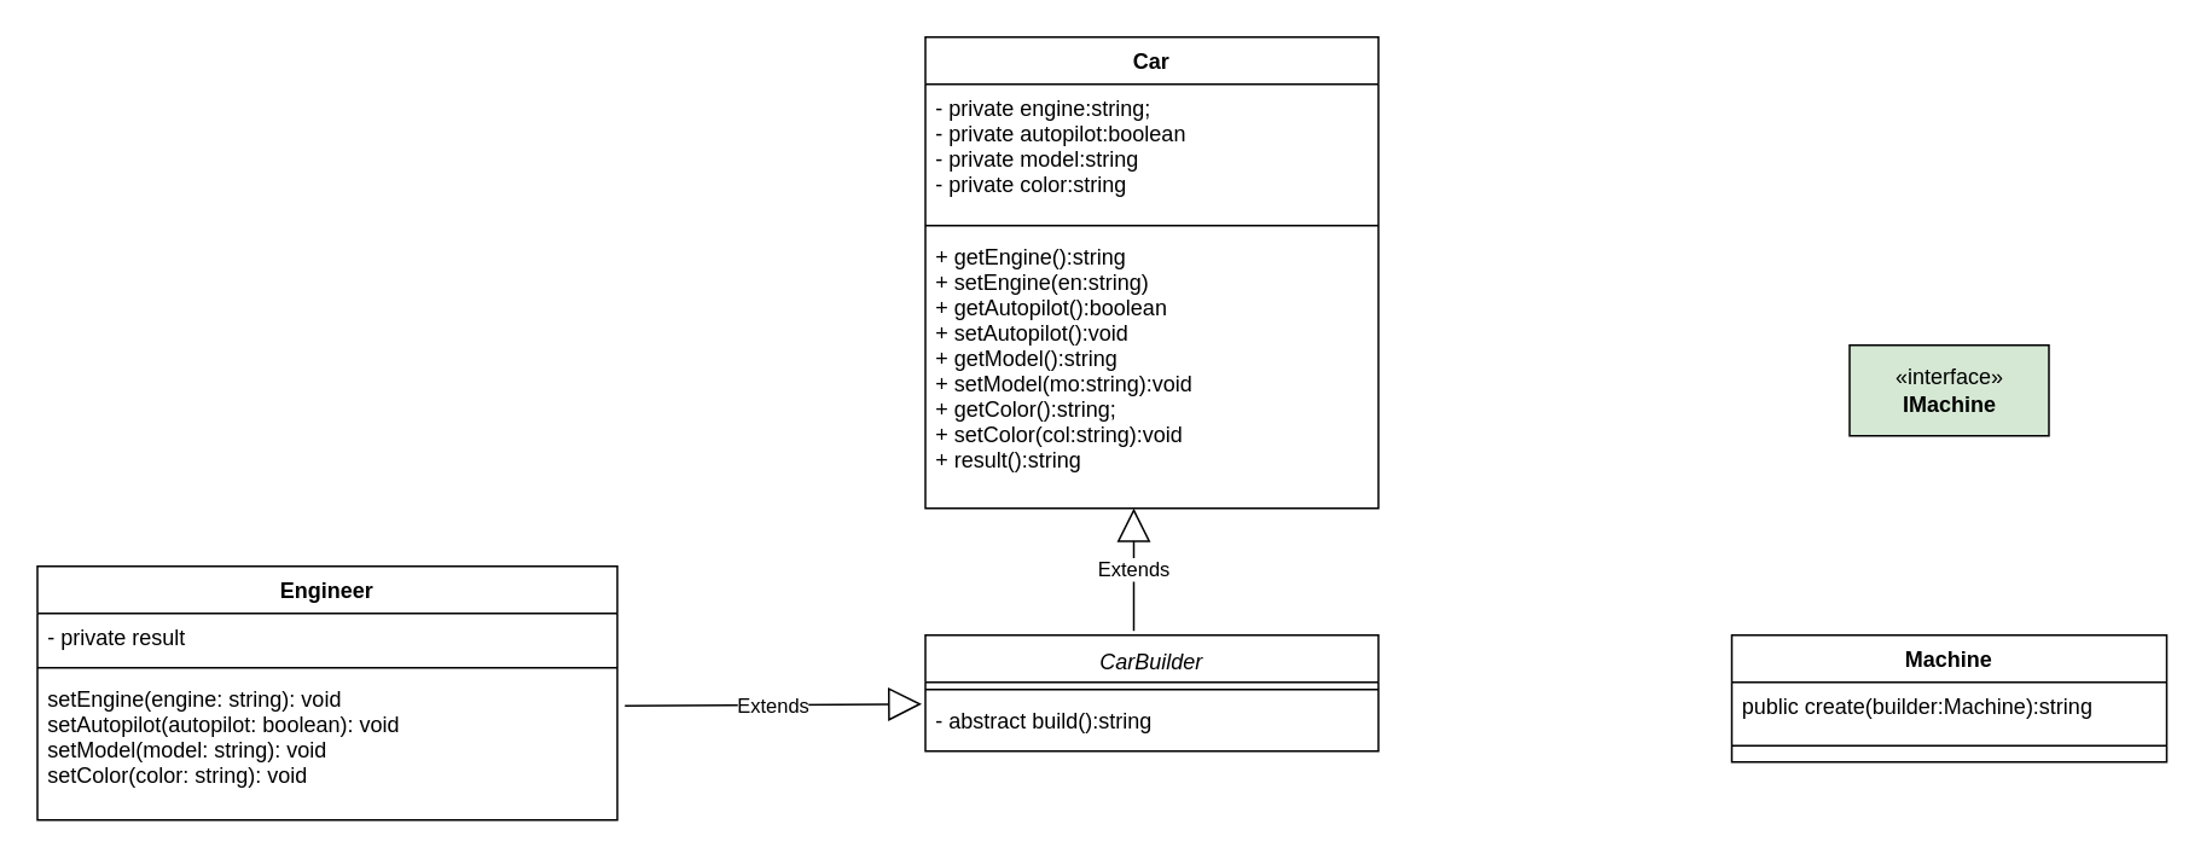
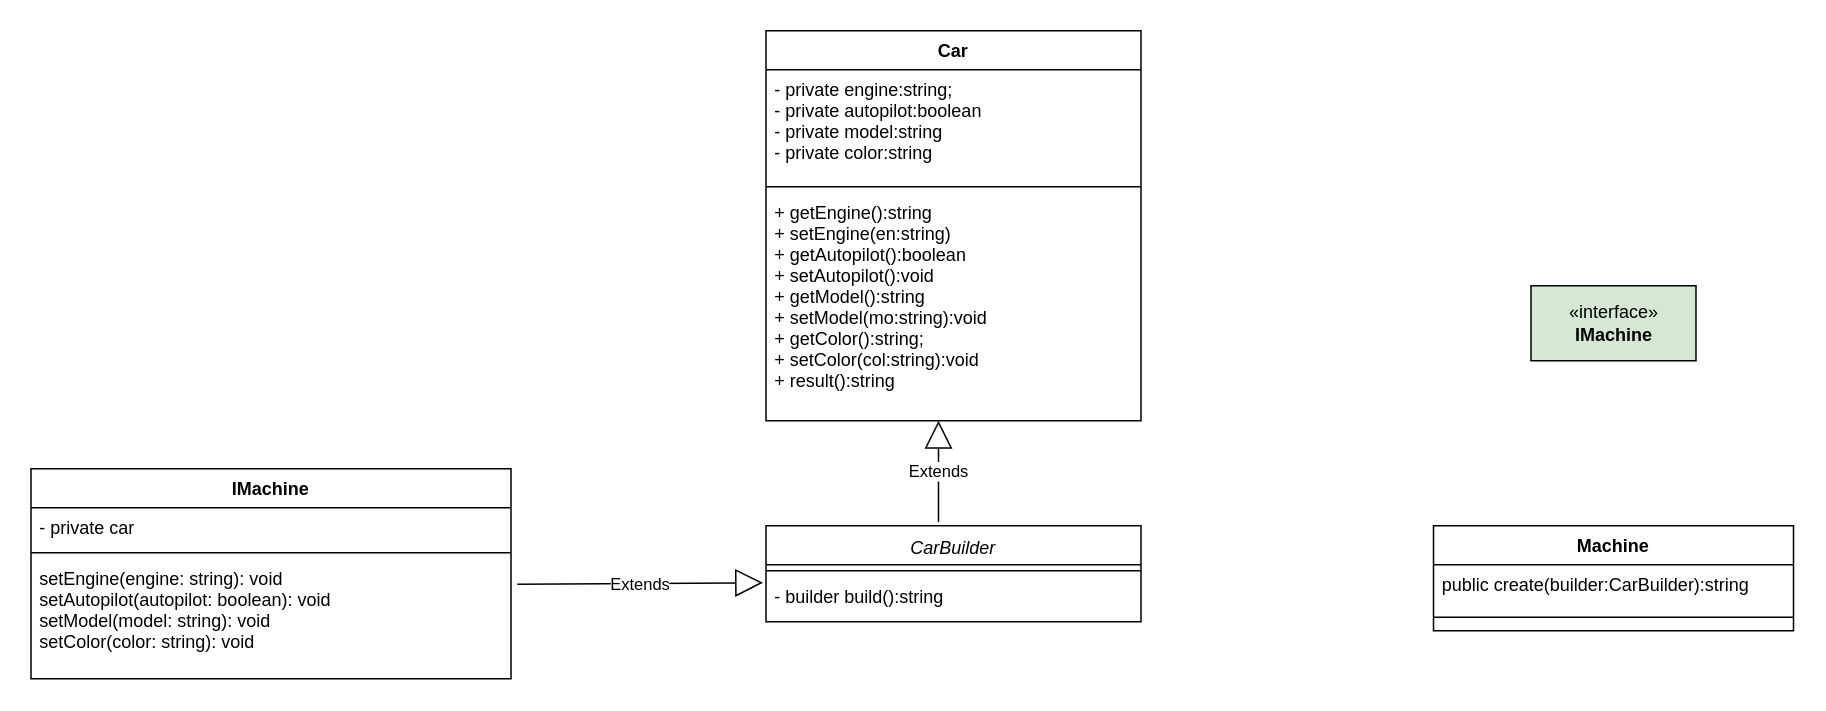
- <mxCell id="11" value="Engineer" style="swimlane;fontStyle=1;align=center;verticalAlign=top;childLayout=stackLayout;horizontal=1;startSize=26;horizontalStack=0;resizeParent=1;resizeParentMax=0;resizeLast=0;collapsible=1;marginBottom=0;" vertex="1" parent="1"><mxGeometry x="20" y="312" width="320" height="140" as="geometry" /></mxCell>
+ <mxCell id="11" value="IMachine" style="swimlane;fontStyle=1;align=center;verticalAlign=top;childLayout=stackLayout;horizontal=1;startSize=26;horizontalStack=0;resizeParent=1;resizeParentMax=0;resizeLast=0;collapsible=1;marginBottom=0;" vertex="1" parent="1"><mxGeometry x="20" y="312" width="320" height="140" as="geometry" /></mxCell>
- <mxCell id="12" value="- private result" style="text;strokeColor=none;fillColor=none;align=left;verticalAlign=top;spacingLeft=4;spacingRight=4;overflow=hidden;rotatable=0;points=[[0,0.5],[1,0.5]];portConstraint=eastwest;" vertex="1" parent="11"><mxGeometry y="26" width="320" height="26" as="geometry" /></mxCell>
+ <mxCell id="12" value="- private car" style="text;strokeColor=none;fillColor=none;align=left;verticalAlign=top;spacingLeft=4;spacingRight=4;overflow=hidden;rotatable=0;points=[[0,0.5],[1,0.5]];portConstraint=eastwest;" vertex="1" parent="11"><mxGeometry y="26" width="320" height="26" as="geometry" /></mxCell>
- <mxCell id="18" value="public create(builder:Machine):string" style="text;strokeColor=none;fillColor=none;align=left;verticalAlign=top;spacingLeft=4;spacingRight=4;overflow=hidden;rotatable=0;points=[[0,0.5],[1,0.5]];portConstraint=eastwest;" vertex="1" parent="17"><mxGeometry y="26" width="240" height="26" as="geometry" /></mxCell>
+ <mxCell id="18" value="public create(builder:CarBuilder):string" style="text;strokeColor=none;fillColor=none;align=left;verticalAlign=top;spacingLeft=4;spacingRight=4;overflow=hidden;rotatable=0;points=[[0,0.5],[1,0.5]];portConstraint=eastwest;" vertex="1" parent="17"><mxGeometry y="26" width="240" height="26" as="geometry" /></mxCell>
- <mxCell id="8" value="- abstract build():string" style="text;strokeColor=none;fillColor=none;align=left;verticalAlign=top;spacingLeft=4;spacingRight=4;overflow=hidden;rotatable=0;points=[[0,0.5],[1,0.5]];portConstraint=eastwest;" vertex="1" parent="6"><mxGeometry y="34" width="250" height="30" as="geometry" /></mxCell>
+ <mxCell id="8" value="- builder build():string" style="text;strokeColor=none;fillColor=none;align=left;verticalAlign=top;spacingLeft=4;spacingRight=4;overflow=hidden;rotatable=0;points=[[0,0.5],[1,0.5]];portConstraint=eastwest;" vertex="1" parent="6"><mxGeometry y="34" width="250" height="30" as="geometry" /></mxCell>
